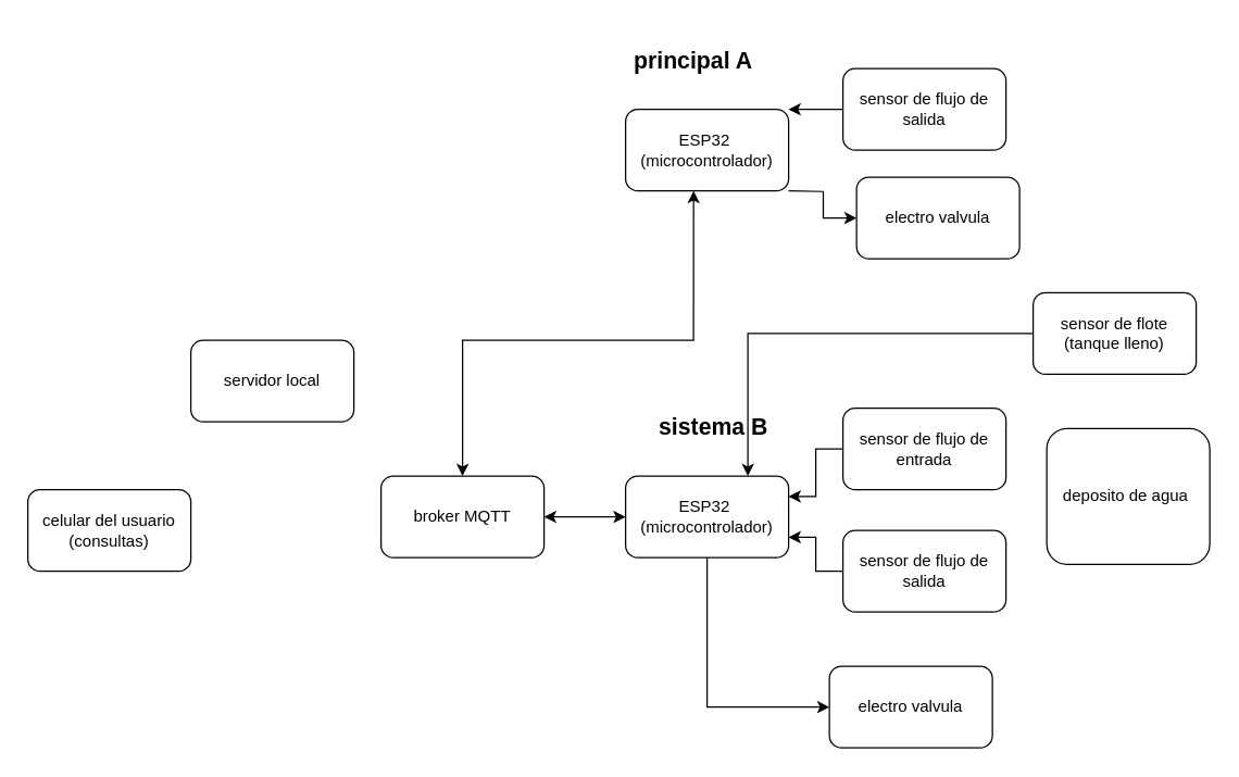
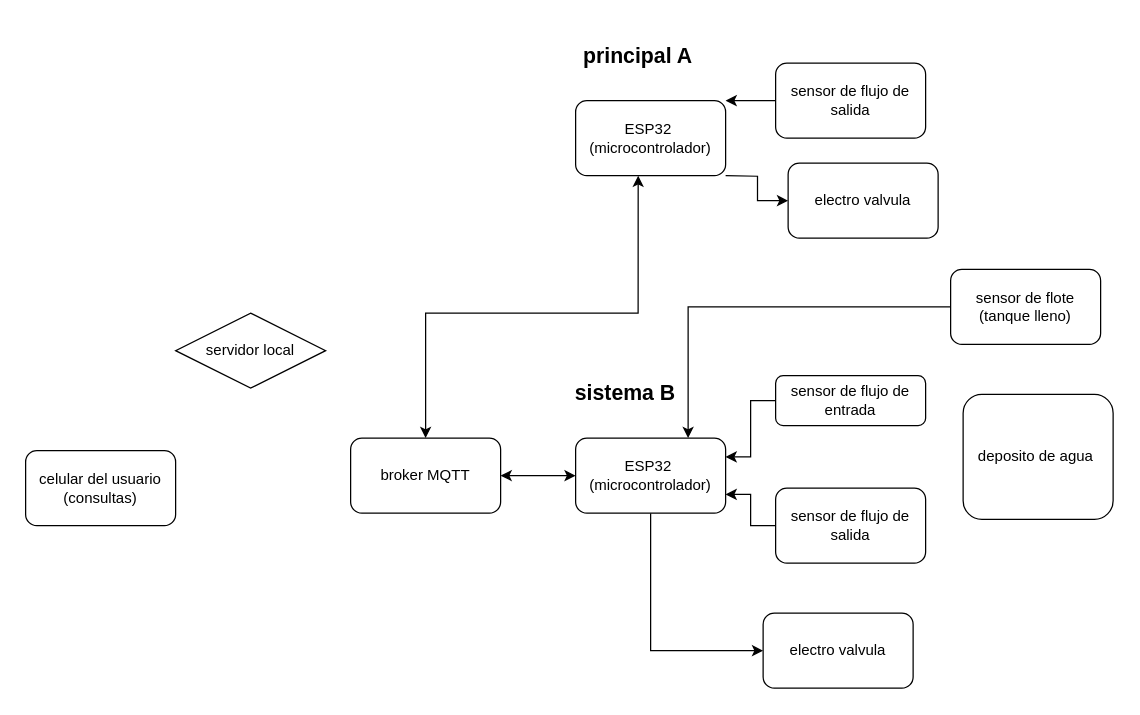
- <mxCell id="13" value="servidor local" style="rounded=1;whiteSpace=wrap;html=1;" parent="1" vertex="1"><mxGeometry x="140" y="250" width="120" height="60" as="geometry" /></mxCell>
+ <mxCell id="13" value="servidor local" style="rhombus;whiteSpace=wrap;html=1;" parent="1" vertex="1"><mxGeometry x="140" y="250" width="120" height="60" as="geometry" /></mxCell>
- <mxCell id="24" value="&lt;b&gt;&lt;font style=&quot;font-size: 17px;&quot;&gt;sistema B&lt;/font&gt;&lt;/b&gt;" style="text;html=1;strokeColor=none;fillColor=none;align=center;verticalAlign=middle;whiteSpace=wrap;rounded=0;" vertex="1" parent="1"><mxGeometry x="455" y="290" width="140" height="50" as="geometry" /></mxCell>
+ <mxCell id="24" value="&lt;b&gt;&lt;font style=&quot;font-size: 17px;&quot;&gt;sistema B&lt;/font&gt;&lt;/b&gt;" style="text;html=1;strokeColor=none;fillColor=none;align=center;verticalAlign=middle;whiteSpace=wrap;rounded=0;" vertex="1" parent="1"><mxGeometry x="430" y="290" width="140" height="50" as="geometry" /></mxCell>
- <mxCell id="5" value="sensor de flujo de entrada" style="rounded=1;whiteSpace=wrap;html=1;" parent="1" vertex="1"><mxGeometry x="620" y="300" width="120" height="60" as="geometry" /></mxCell>
+ <mxCell id="5" value="sensor de flujo de entrada" style="rounded=1;whiteSpace=wrap;html=1;" parent="1" vertex="1"><mxGeometry x="620" y="300" width="120" height="40" as="geometry" /></mxCell>
